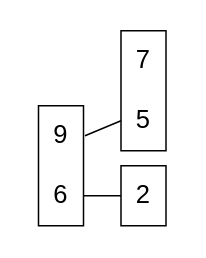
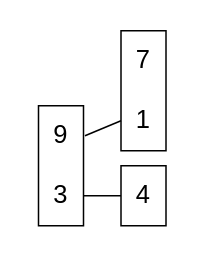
- <mxCell id="7" value="5" style="text;html=1;strokeColor=none;fillColor=none;align=center;verticalAlign=middle;whiteSpace=wrap;rounded=0;fontSize=17;" vertex="1" parent="1"><mxGeometry x="75" y="70" width="40" height="20" as="geometry" /></mxCell>
+ <mxCell id="7" value="1" style="text;html=1;strokeColor=none;fillColor=none;align=center;verticalAlign=middle;whiteSpace=wrap;rounded=0;fontSize=17;" vertex="1" parent="1"><mxGeometry x="75" y="70" width="40" height="20" as="geometry" /></mxCell>
- <mxCell id="4" value="6" style="text;html=1;strokeColor=none;fillColor=none;align=center;verticalAlign=middle;whiteSpace=wrap;rounded=0;fontSize=17;" vertex="1" parent="1"><mxGeometry x="20" y="120" width="40" height="20" as="geometry" /></mxCell>
+ <mxCell id="4" value="3" style="text;html=1;strokeColor=none;fillColor=none;align=center;verticalAlign=middle;whiteSpace=wrap;rounded=0;fontSize=17;" vertex="1" parent="1"><mxGeometry x="20" y="120" width="40" height="20" as="geometry" /></mxCell>
- <mxCell id="9" value="2" style="text;html=1;strokeColor=none;fillColor=none;align=center;verticalAlign=middle;whiteSpace=wrap;rounded=0;fontSize=17;" vertex="1" parent="1"><mxGeometry x="75" y="120" width="40" height="20" as="geometry" /></mxCell>
+ <mxCell id="9" value="4" style="text;html=1;strokeColor=none;fillColor=none;align=center;verticalAlign=middle;whiteSpace=wrap;rounded=0;fontSize=17;" vertex="1" parent="1"><mxGeometry x="75" y="120" width="40" height="20" as="geometry" /></mxCell>
